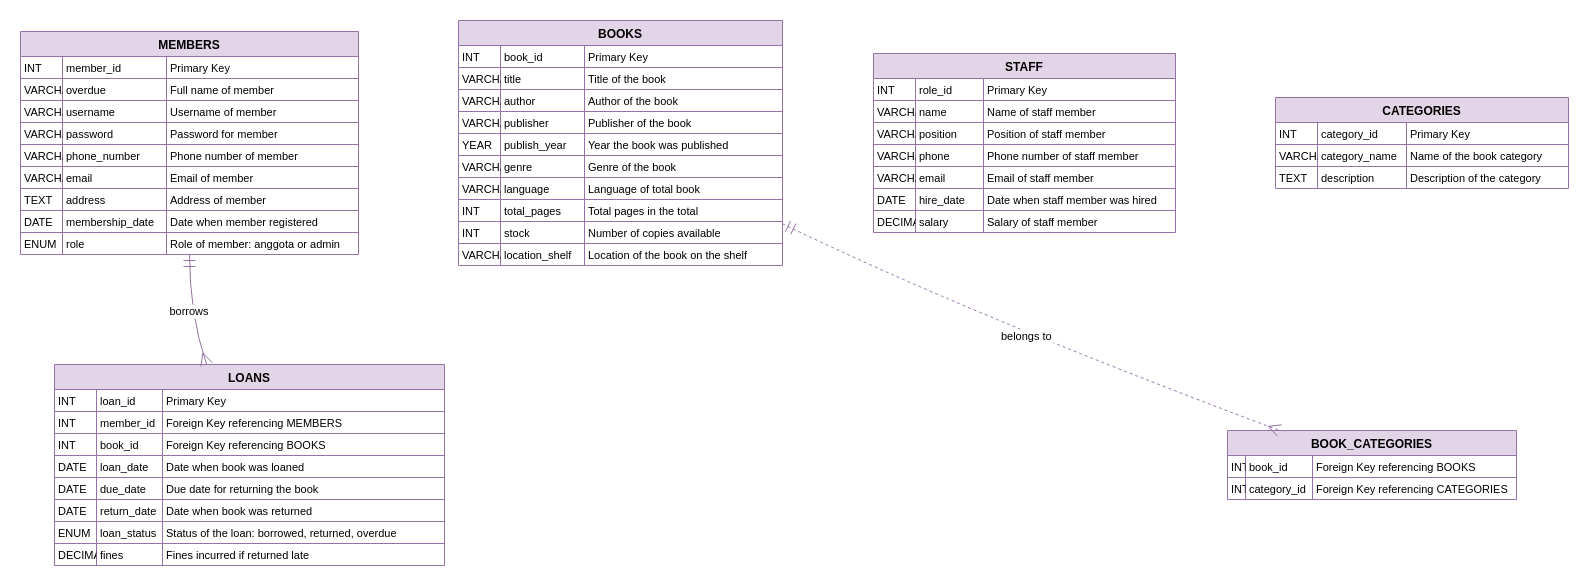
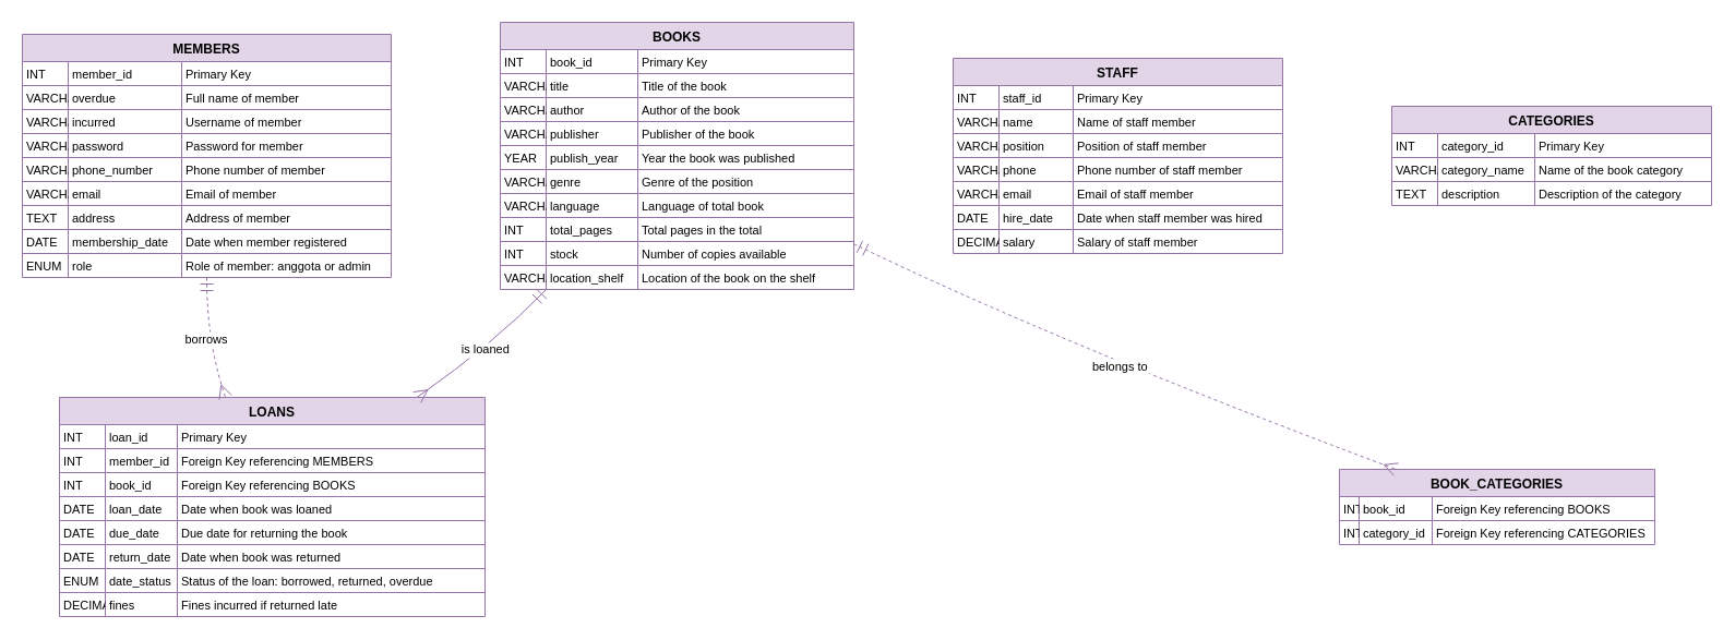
- <mxCell id="116" value="role_id" style="shape=partialRectangle;connectable=0;fillColor=none;top=0;left=0;bottom=0;right=0;align=left;spacingLeft=2;overflow=hidden;fontSize=11;" vertex="1" parent="114"><mxGeometry x="42" width="68" height="22" as="geometry"><mxRectangle width="68" height="22" as="alternateBounds" /></mxGeometry></mxCell>
+ <mxCell id="116" value="staff_id" style="shape=partialRectangle;connectable=0;fillColor=none;top=0;left=0;bottom=0;right=0;align=left;spacingLeft=2;overflow=hidden;fontSize=11;" vertex="1" parent="114"><mxGeometry x="42" width="68" height="22" as="geometry"><mxRectangle width="68" height="22" as="alternateBounds" /></mxGeometry></mxCell>
- <mxCell id="13" value="username" style="shape=partialRectangle;connectable=0;fillColor=none;top=0;left=0;bottom=0;right=0;align=left;spacingLeft=2;overflow=hidden;fontSize=11;" vertex="1" parent="11"><mxGeometry x="42" width="104" height="22" as="geometry"><mxRectangle width="104" height="22" as="alternateBounds" /></mxGeometry></mxCell>
+ <mxCell id="13" value="incurred" style="shape=partialRectangle;connectable=0;fillColor=none;top=0;left=0;bottom=0;right=0;align=left;spacingLeft=2;overflow=hidden;fontSize=11;" vertex="1" parent="11"><mxGeometry x="42" width="104" height="22" as="geometry"><mxRectangle width="104" height="22" as="alternateBounds" /></mxGeometry></mxCell>
- <mxCell id="63" value="Genre of the book" style="shape=partialRectangle;connectable=0;fillColor=none;top=0;left=0;bottom=0;right=0;align=left;spacingLeft=2;overflow=hidden;fontSize=11;" vertex="1" parent="60"><mxGeometry x="126" width="198" height="22" as="geometry"><mxRectangle width="198" height="22" as="alternateBounds" /></mxGeometry></mxCell>
+ <mxCell id="63" value="Genre of the position" style="shape=partialRectangle;connectable=0;fillColor=none;top=0;left=0;bottom=0;right=0;align=left;spacingLeft=2;overflow=hidden;fontSize=11;" vertex="1" parent="60"><mxGeometry x="126" width="198" height="22" as="geometry"><mxRectangle width="198" height="22" as="alternateBounds" /></mxGeometry></mxCell>
- <mxCell id="164" value="borrows" style="curved=1;startArrow=ERmandOne;startSize=10;;endArrow=ERmany;endSize=10;;exitX=0.5;exitY=1;entryX=0.39;entryY=0;rounded=0;fillColor=#e1d5e7;strokeColor=#9673a6;" edge="1" parent="1" source="2" target="80"><mxGeometry relative="1" as="geometry"><Array as="points"><mxPoint x="189" y="314" /></Array></mxGeometry></mxCell>
+ <mxCell id="164" value="borrows" style="curved=1;startArrow=ERmandOne;startSize=10;endArrow=ERmany;endSize=10;exitX=0.5;exitY=1;entryX=0.39;entryY=0;rounded=0;fillColor=#e1d5e7;strokeColor=#9673a6;dashed=1;" edge="1" parent="1" source="2" target="80"><mxGeometry relative="1" as="geometry"><Array as="points"><mxPoint x="189" y="314" /></Array></mxGeometry></mxCell>
+ <mxCell id="165" value="is loaned" style="curved=1;startArrow=ERmandOne;startSize=10;;endArrow=ERmany;endSize=10;;exitX=0.13;exitY=1;entryX=0.84;entryY=0;rounded=0;fillColor=#e1d5e7;strokeColor=#9673a6;" edge="1" parent="1" source="39" target="80"><mxGeometry relative="1" as="geometry"><Array as="points"><mxPoint x="453" y="314" /></Array></mxGeometry></mxCell>
- <mxCell id="107" value="loan_status" style="shape=partialRectangle;connectable=0;fillColor=none;top=0;left=0;bottom=0;right=0;align=left;spacingLeft=2;overflow=hidden;fontSize=11;" vertex="1" parent="105"><mxGeometry x="42" width="66" height="22" as="geometry"><mxRectangle width="66" height="22" as="alternateBounds" /></mxGeometry></mxCell>
+ <mxCell id="107" value="date_status" style="shape=partialRectangle;connectable=0;fillColor=none;top=0;left=0;bottom=0;right=0;align=left;spacingLeft=2;overflow=hidden;fontSize=11;" vertex="1" parent="105"><mxGeometry x="42" width="66" height="22" as="geometry"><mxRectangle width="66" height="22" as="alternateBounds" /></mxGeometry></mxCell>
